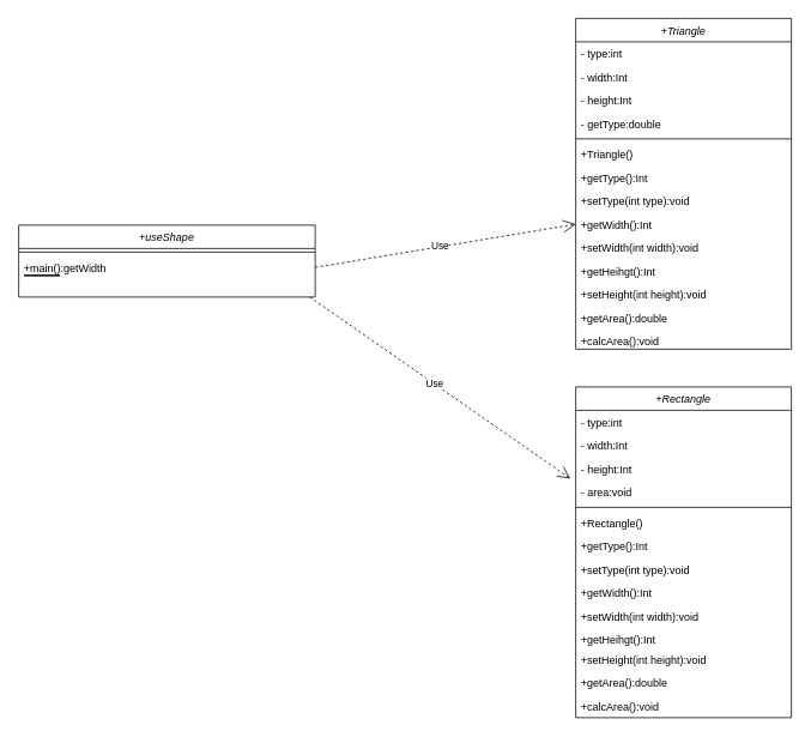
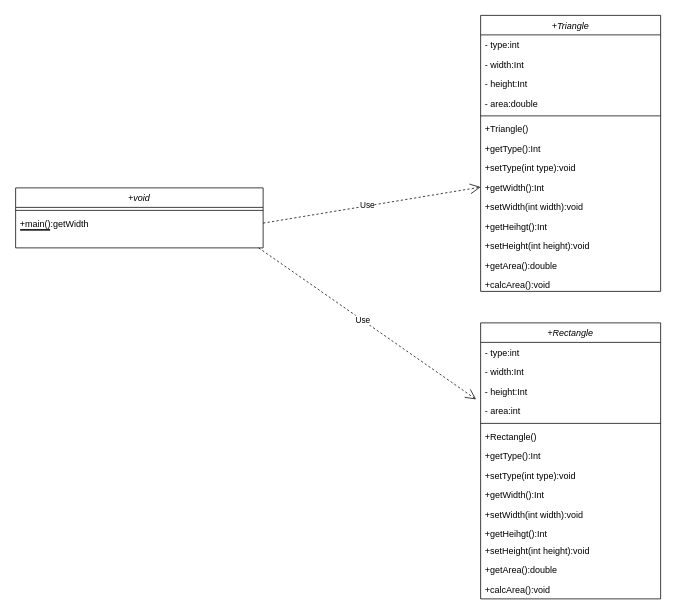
- <mxCell id="6" value="- getType:double" style="text;align=left;verticalAlign=top;spacingLeft=4;spacingRight=4;overflow=hidden;rotatable=0;points=[[0,0.5],[1,0.5]];portConstraint=eastwest;rounded=0;shadow=0;html=0;" vertex="1" parent="2"><mxGeometry y="104" width="240" height="26" as="geometry" /></mxCell>
+ <mxCell id="6" value="- area:double" style="text;align=left;verticalAlign=top;spacingLeft=4;spacingRight=4;overflow=hidden;rotatable=0;points=[[0,0.5],[1,0.5]];portConstraint=eastwest;rounded=0;shadow=0;html=0;" vertex="1" parent="2"><mxGeometry y="104" width="240" height="26" as="geometry" /></mxCell>
- <mxCell id="19" value="+useShape" style="swimlane;fontStyle=2;align=center;verticalAlign=top;childLayout=stackLayout;horizontal=1;startSize=26;horizontalStack=0;resizeParent=1;resizeLast=0;collapsible=1;marginBottom=0;rounded=0;shadow=0;strokeWidth=1;" vertex="1" parent="18"><mxGeometry width="330" height="80" as="geometry"><mxRectangle x="230" y="140" width="160" height="26" as="alternateBounds" /></mxGeometry></mxCell>
+ <mxCell id="19" value="+void" style="swimlane;fontStyle=2;align=center;verticalAlign=top;childLayout=stackLayout;horizontal=1;startSize=26;horizontalStack=0;resizeParent=1;resizeLast=0;collapsible=1;marginBottom=0;rounded=0;shadow=0;strokeWidth=1;" vertex="1" parent="18"><mxGeometry width="330" height="80" as="geometry"><mxRectangle x="230" y="140" width="160" height="26" as="alternateBounds" /></mxGeometry></mxCell>
- <mxCell id="27" value="- area:void" style="text;align=left;verticalAlign=top;spacingLeft=4;spacingRight=4;overflow=hidden;rotatable=0;points=[[0,0.5],[1,0.5]];portConstraint=eastwest;rounded=0;shadow=0;html=0;" vertex="1" parent="23"><mxGeometry y="104" width="240" height="26" as="geometry" /></mxCell>
+ <mxCell id="27" value="- area:int" style="text;align=left;verticalAlign=top;spacingLeft=4;spacingRight=4;overflow=hidden;rotatable=0;points=[[0,0.5],[1,0.5]];portConstraint=eastwest;rounded=0;shadow=0;html=0;" vertex="1" parent="23"><mxGeometry y="104" width="240" height="26" as="geometry" /></mxCell>
